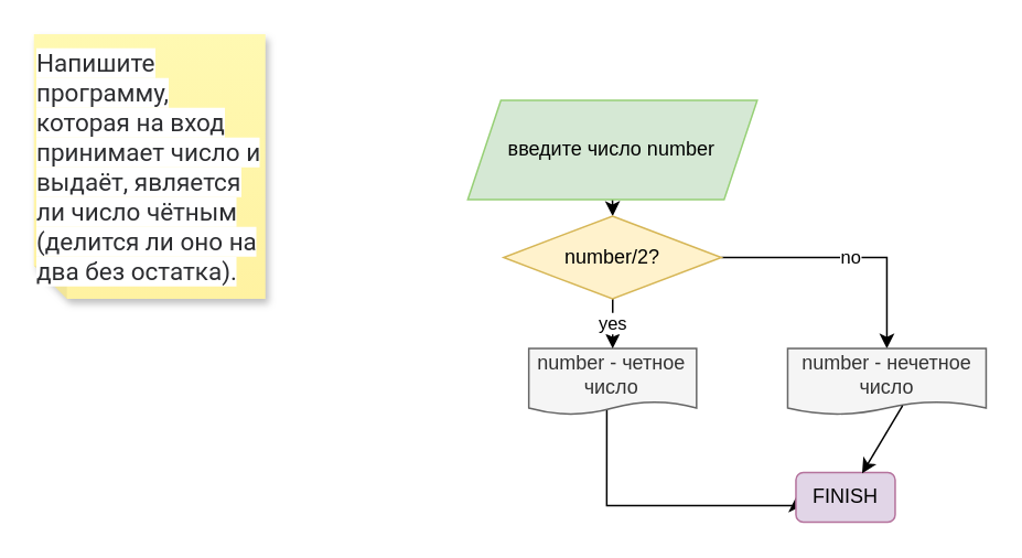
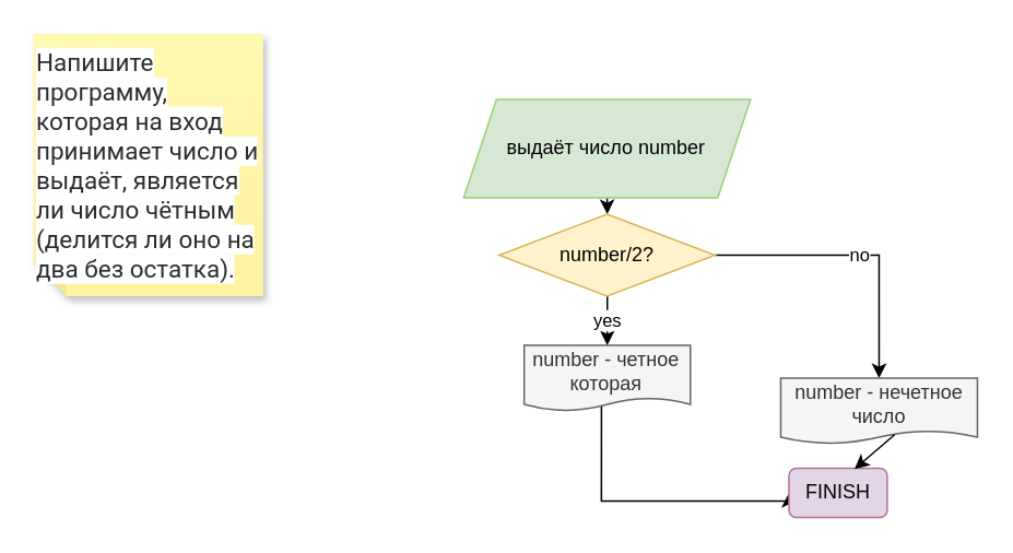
- <mxCell id="5" value="введите число number" style="shape=parallelogram;perimeter=parallelogramPerimeter;whiteSpace=wrap;html=1;fixedSize=1;strokeColor=#97D077;fillColor=#d5e8d4;" parent="1" vertex="1"><mxGeometry x="282.38" y="60" width="175" height="60" as="geometry" /></mxCell>
+ <mxCell id="5" value="выдаёт число number" style="shape=parallelogram;perimeter=parallelogramPerimeter;whiteSpace=wrap;html=1;fixedSize=1;strokeColor=#97D077;fillColor=#d5e8d4;" parent="1" vertex="1"><mxGeometry x="282.38" y="60" width="175" height="60" as="geometry" /></mxCell>
- <mxCell id="7" value="number - четное число" style="shape=document;whiteSpace=wrap;html=1;boundedLbl=1;strokeColor=#666666;fillColor=#f5f5f5;fontColor=#333333;size=0.199;" parent="1" vertex="1"><mxGeometry x="319.28" y="210" width="101.44" height="40" as="geometry" /></mxCell>
+ <mxCell id="7" value="number - четное которая" style="shape=document;whiteSpace=wrap;html=1;boundedLbl=1;strokeColor=#666666;fillColor=#f5f5f5;fontColor=#333333;size=0.199;" parent="1" vertex="1"><mxGeometry x="319.28" y="210" width="101.44" height="40" as="geometry" /></mxCell>
- <mxCell id="12" value="number - нечетное число" style="shape=document;whiteSpace=wrap;html=1;boundedLbl=1;strokeColor=#666666;fillColor=#f5f5f5;fontColor=#333333;size=0.199;" parent="1" vertex="1"><mxGeometry x="475.81" y="210" width="120" height="40" as="geometry" /></mxCell>
+ <mxCell id="12" value="number - нечетное число" style="shape=document;whiteSpace=wrap;html=1;boundedLbl=1;strokeColor=#666666;fillColor=#f5f5f5;fontColor=#333333;size=0.199;" parent="1" vertex="1"><mxGeometry x="475.81" y="230" width="120" height="40" as="geometry" /></mxCell>
